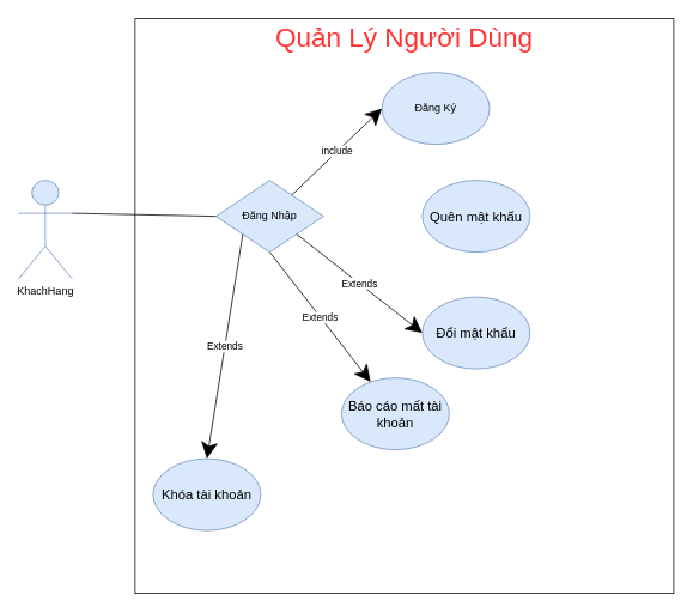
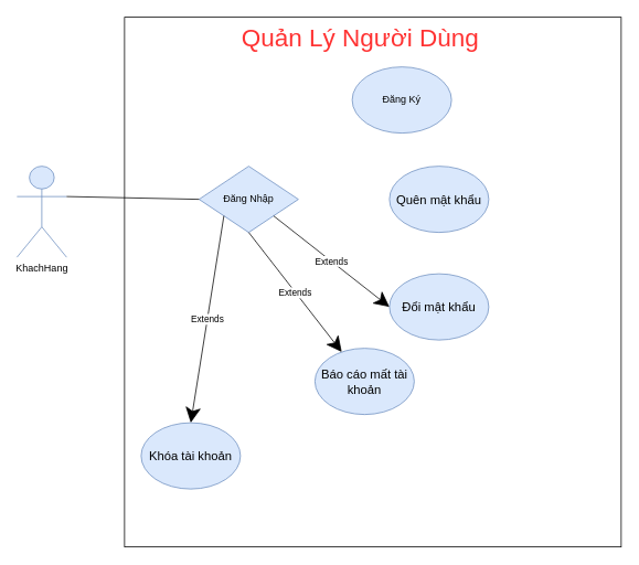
- <mxCell id="9" value="&lt;font color=&quot;#ff3333&quot; style=&quot;font-size: 30px&quot;&gt;Quản Lý Người Dùng&lt;/font&gt;" style="text;html=1;strokeColor=none;fillColor=none;align=center;verticalAlign=middle;whiteSpace=wrap;rounded=0;" parent="1" vertex="1"><mxGeometry x="230" y="30" width="440" height="20" as="geometry" /></mxCell>
+ <mxCell id="9" value="&lt;font color=&quot;#ff3333&quot; style=&quot;font-size: 30px&quot;&gt;Quản Lý Người Dùng&lt;/font&gt;" style="text;html=1;strokeColor=none;fillColor=none;align=center;verticalAlign=middle;whiteSpace=wrap;rounded=0;" parent="1" vertex="1"><mxGeometry x="215" y="35" width="440" height="20" as="geometry" /></mxCell>
- <mxCell id="8" value="include" style="endArrow=classic;endSize=16;endFill=1;html=1;entryX=0;entryY=0.5;entryDx=0;entryDy=0;fillColor=#dae8fc;" parent="1" source="6" target="3" edge="1"><mxGeometry width="160" relative="1" as="geometry"><mxPoint x="340" y="330" as="sourcePoint" /><mxPoint x="500" y="330" as="targetPoint" /></mxGeometry></mxCell>
